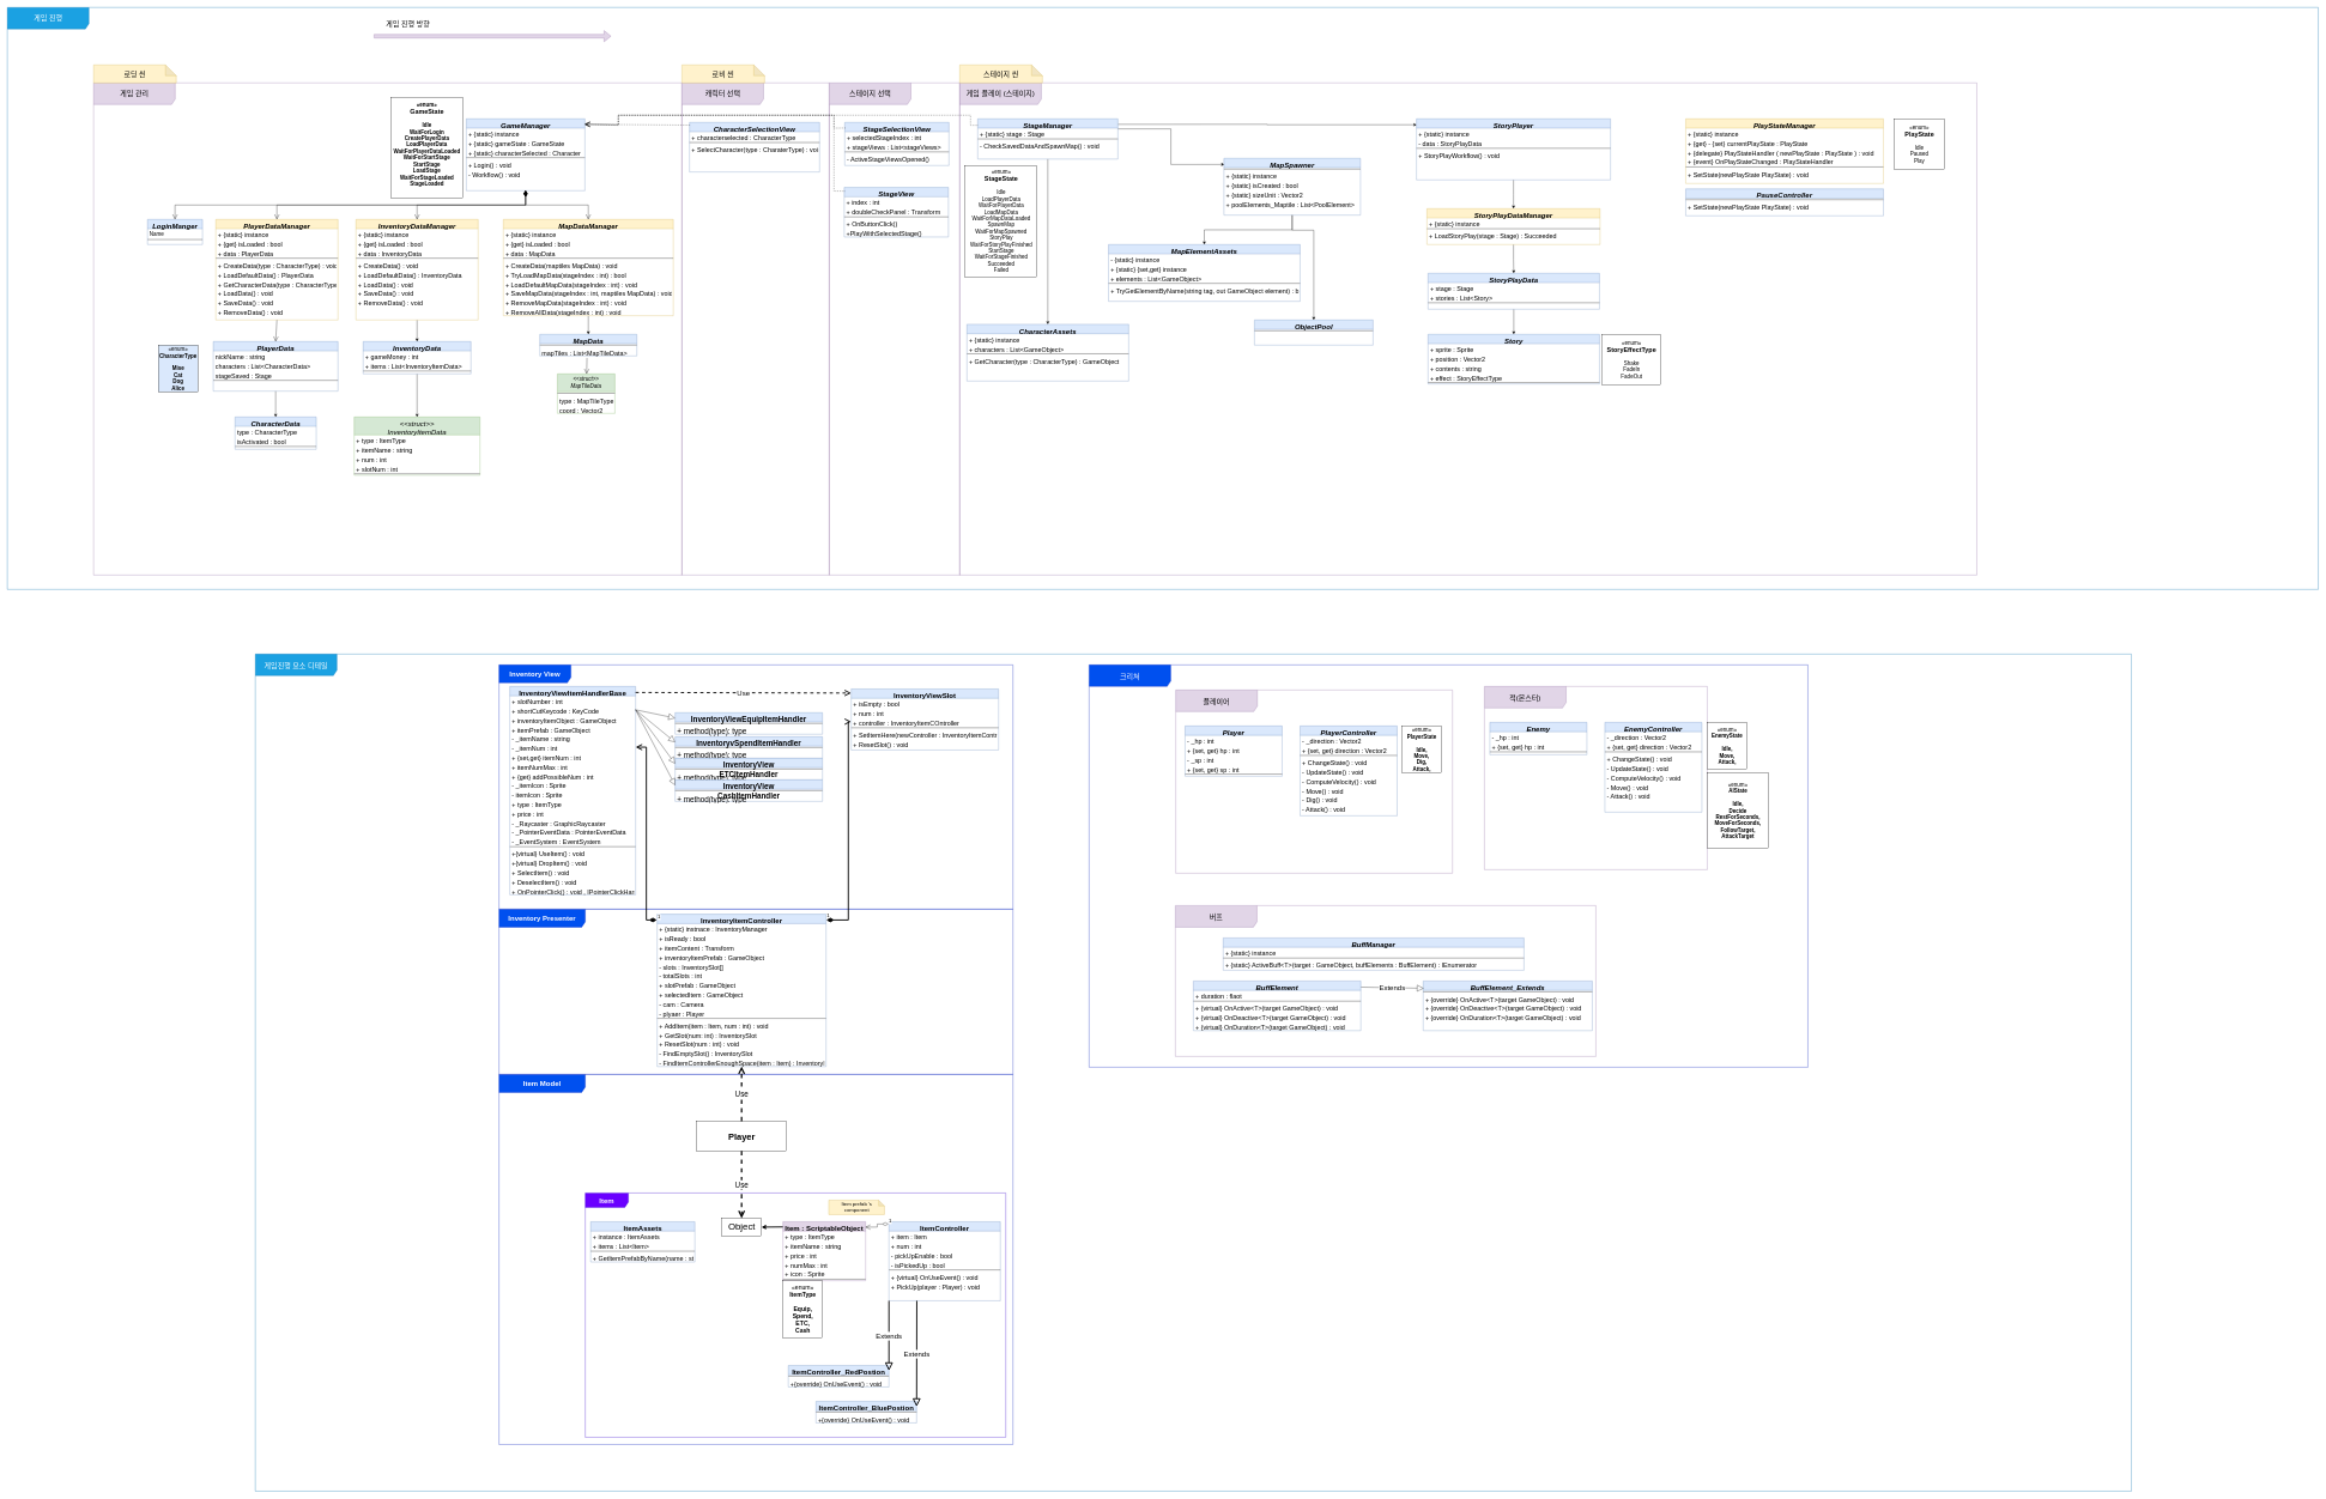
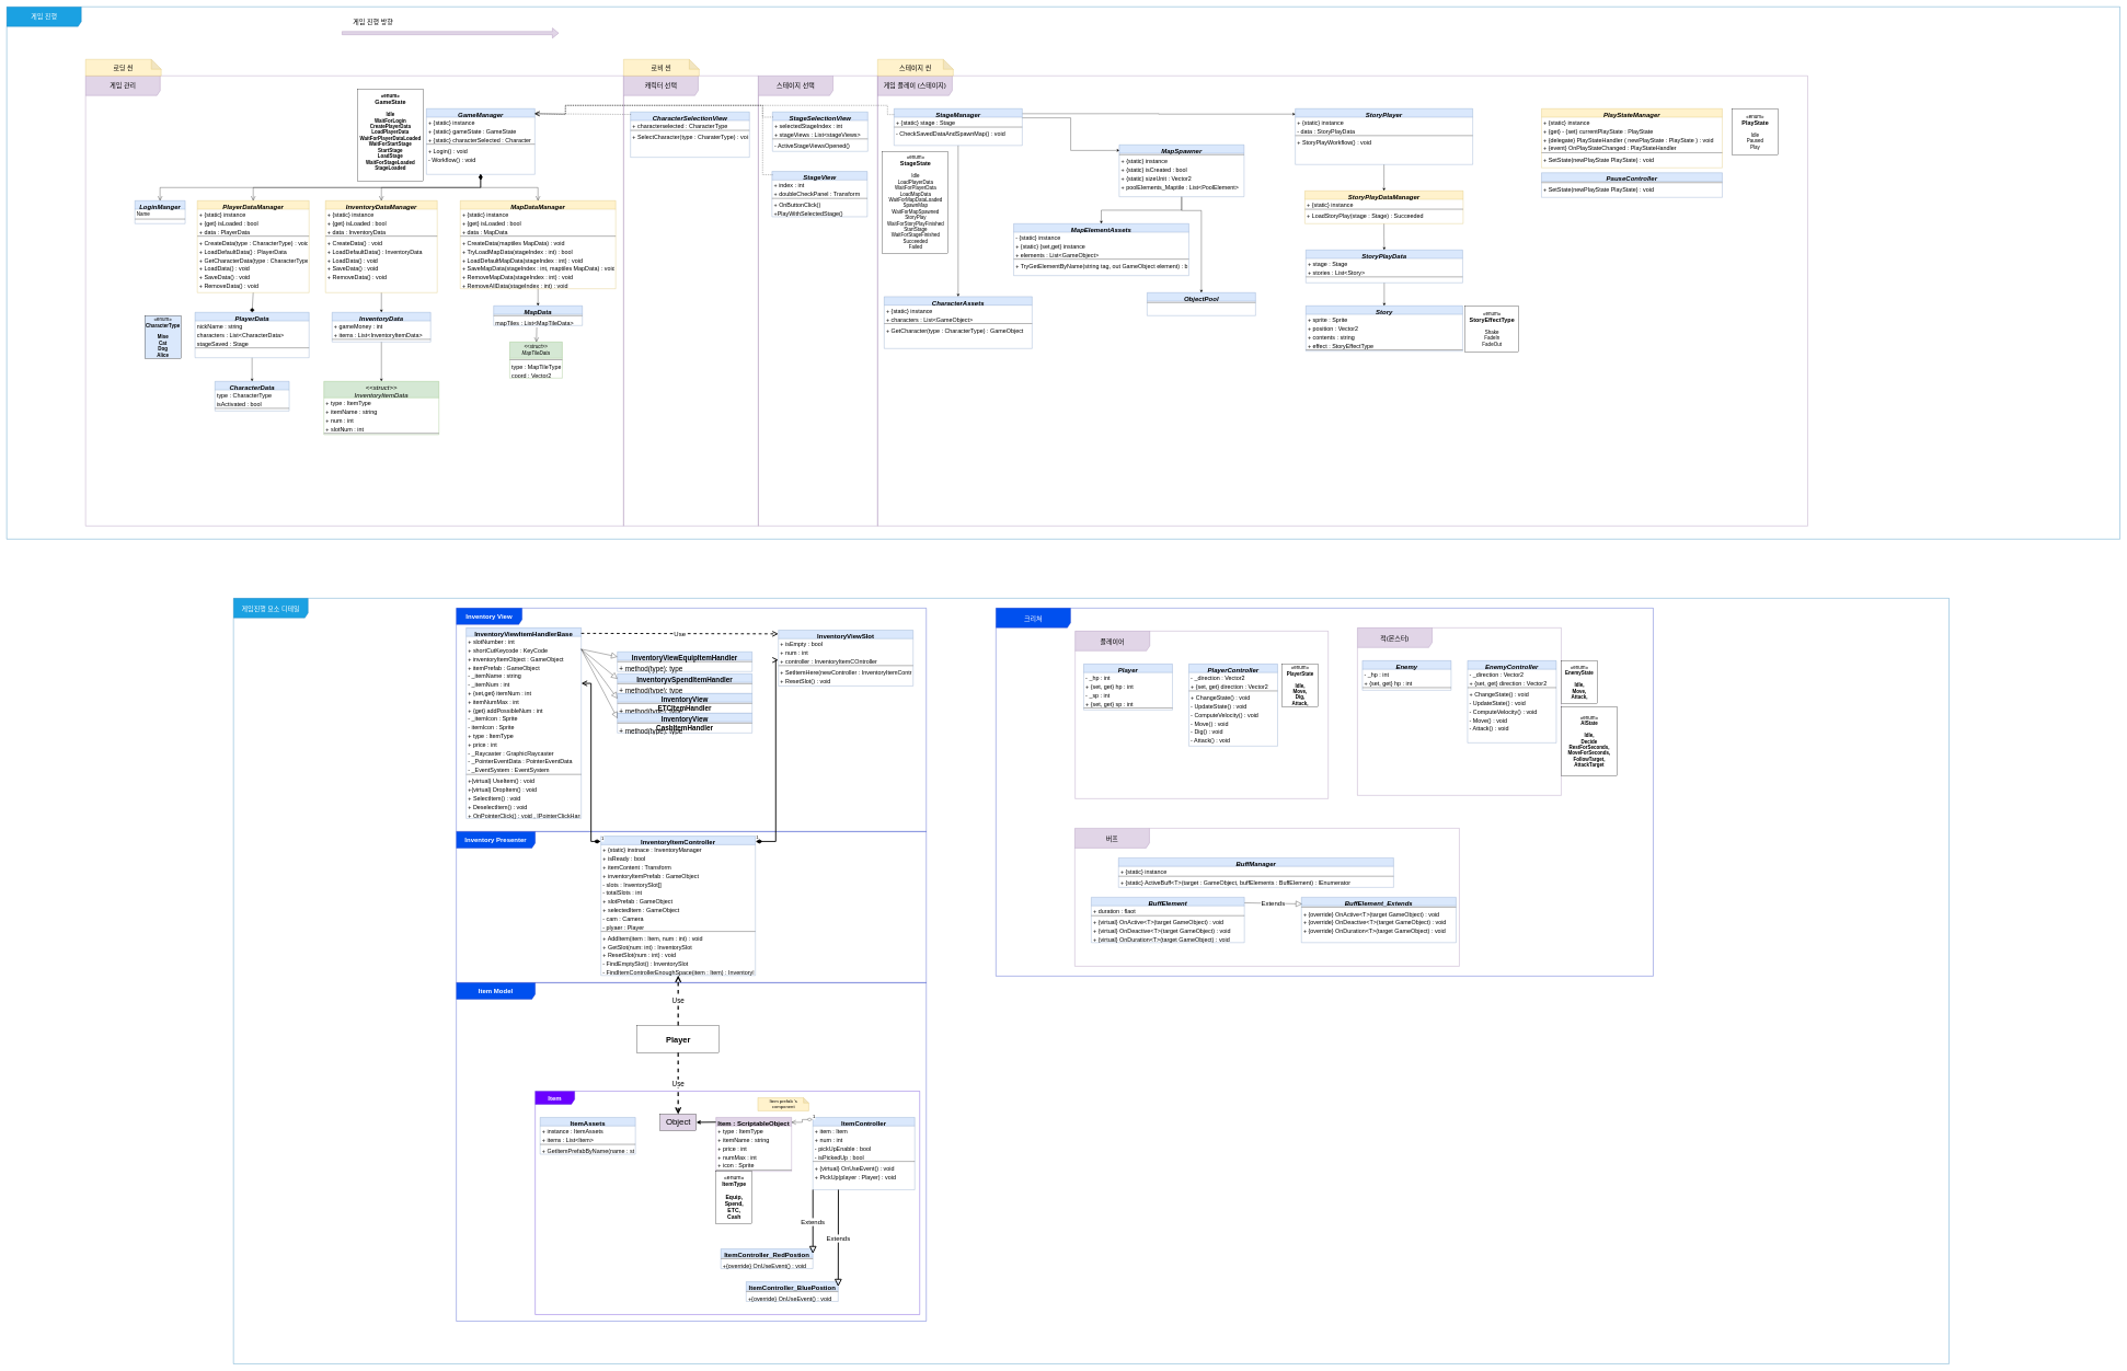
- <mxCell id="275" value="" style="endArrow=open;endFill=1;endSize=12;html=1;rounded=0;fontSize=18;fontColor=none;strokeWidth=1;exitX=0.5;exitY=1;exitDx=0;exitDy=0;entryX=0.5;entryY=0;entryDx=0;entryDy=0;" edge="1" parent="1" source="34" target="63"><mxGeometry width="160" relative="1" as="geometry"><mxPoint x="1430" y="1300" as="sourcePoint" /><mxPoint x="1590" y="1300" as="targetPoint" /></mxGeometry></mxCell>
+ <mxCell id="275" value="" style="endArrow=diamond;endFill=1;endSize=12;html=1;rounded=0;fontSize=18;fontColor=none;strokeWidth=1;exitX=0.5;exitY=1;exitDx=0;exitDy=0;entryX=0.5;entryY=0;entryDx=0;entryDy=0;" edge="1" parent="1" source="34" target="63"><mxGeometry width="160" relative="1" as="geometry"><mxPoint x="1430" y="1300" as="sourcePoint" /><mxPoint x="1590" y="1300" as="targetPoint" /></mxGeometry></mxCell>
- <mxCell id="179" value="Object" style="html=1;fontSize=26;" vertex="1" parent="1"><mxGeometry x="2008" y="3390" width="110" height="50" as="geometry" /></mxCell>
+ <mxCell id="179" value="Object" style="html=1;fontSize=26;fillColor=#e1d5e7;" vertex="1" parent="1"><mxGeometry x="2008" y="3390" width="110" height="50" as="geometry" /></mxCell>
